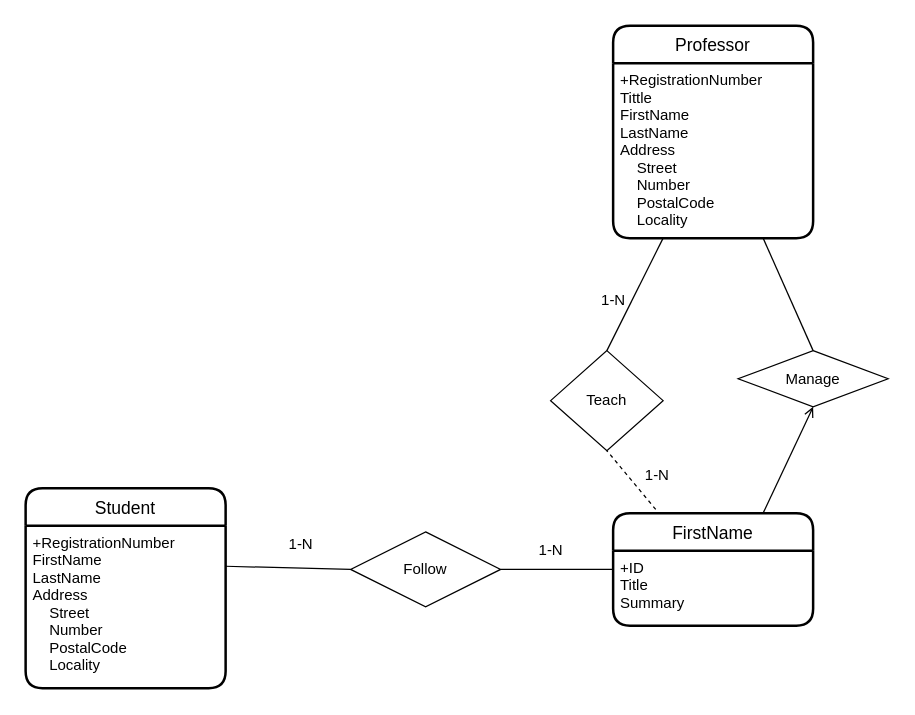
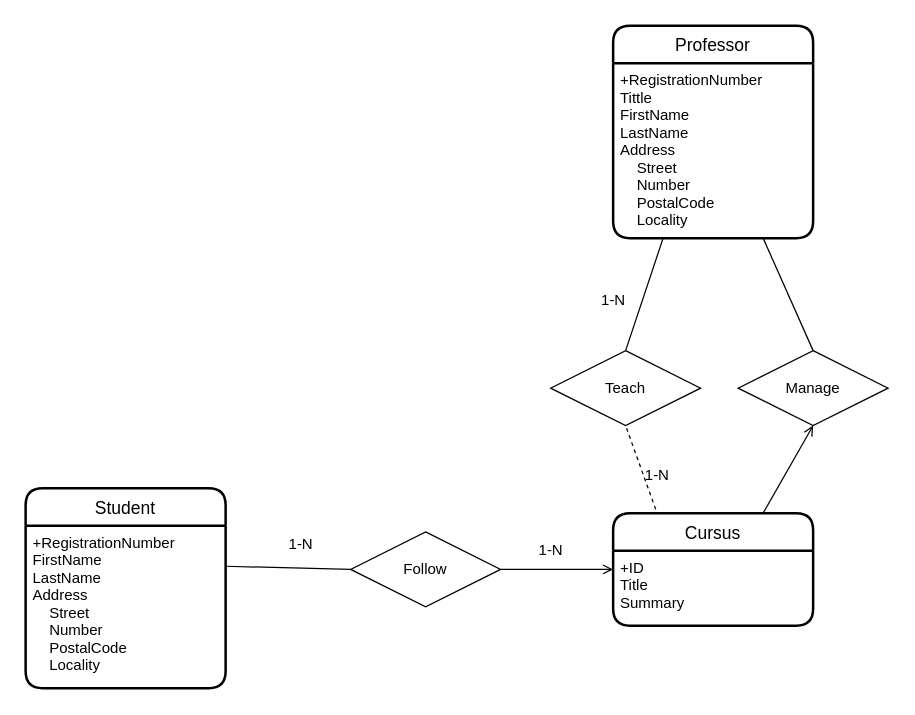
- <mxCell id="18" value="Manage" style="shape=rhombus;perimeter=rhombusPerimeter;whiteSpace=wrap;html=1;align=center;" vertex="1" parent="1"><mxGeometry x="590" y="280" width="120" height="45" as="geometry" /></mxCell>
+ <mxCell id="18" value="Manage" style="shape=rhombus;perimeter=rhombusPerimeter;whiteSpace=wrap;html=1;align=center;" vertex="1" parent="1"><mxGeometry x="590" y="280" width="120" height="60" as="geometry" /></mxCell>
- <mxCell id="8" value="Teach" style="shape=rhombus;perimeter=rhombusPerimeter;whiteSpace=wrap;html=1;align=center;" vertex="1" parent="1"><mxGeometry x="440" y="280" width="90" height="80" as="geometry" /></mxCell>
+ <mxCell id="8" value="Teach" style="shape=rhombus;perimeter=rhombusPerimeter;whiteSpace=wrap;html=1;align=center;" vertex="1" parent="1"><mxGeometry x="440" y="280" width="120" height="60" as="geometry" /></mxCell>
- <mxCell id="4" value="FirstName" style="swimlane;childLayout=stackLayout;horizontal=1;startSize=30;horizontalStack=0;rounded=1;fontSize=14;fontStyle=0;strokeWidth=2;resizeParent=0;resizeLast=1;shadow=0;dashed=0;align=center;" vertex="1" parent="1"><mxGeometry x="490" y="410" width="160" height="90" as="geometry" /></mxCell>
+ <mxCell id="4" value="Cursus" style="swimlane;childLayout=stackLayout;horizontal=1;startSize=30;horizontalStack=0;rounded=1;fontSize=14;fontStyle=0;strokeWidth=2;resizeParent=0;resizeLast=1;shadow=0;dashed=0;align=center;" vertex="1" parent="1"><mxGeometry x="490" y="410" width="160" height="90" as="geometry" /></mxCell>
- <mxCell id="13" value="" style="endArrow=none;html=1;rounded=0;exitX=1;exitY=0.5;exitDx=0;exitDy=0;entryX=0;entryY=0.25;entryDx=0;entryDy=0;" edge="1" parent="1" source="11" target="5"><mxGeometry width="50" height="50" relative="1" as="geometry"><mxPoint x="490" y="240" as="sourcePoint" /><mxPoint x="540" y="190" as="targetPoint" /></mxGeometry></mxCell>
+ <mxCell id="13" value="" style="endArrow=open;html=1;rounded=0;exitX=1;exitY=0.5;exitDx=0;exitDy=0;entryX=0;entryY=0.25;entryDx=0;entryDy=0;" edge="1" parent="1" source="11" target="5"><mxGeometry width="50" height="50" relative="1" as="geometry"><mxPoint x="490" y="240" as="sourcePoint" /><mxPoint x="540" y="190" as="targetPoint" /></mxGeometry></mxCell>
